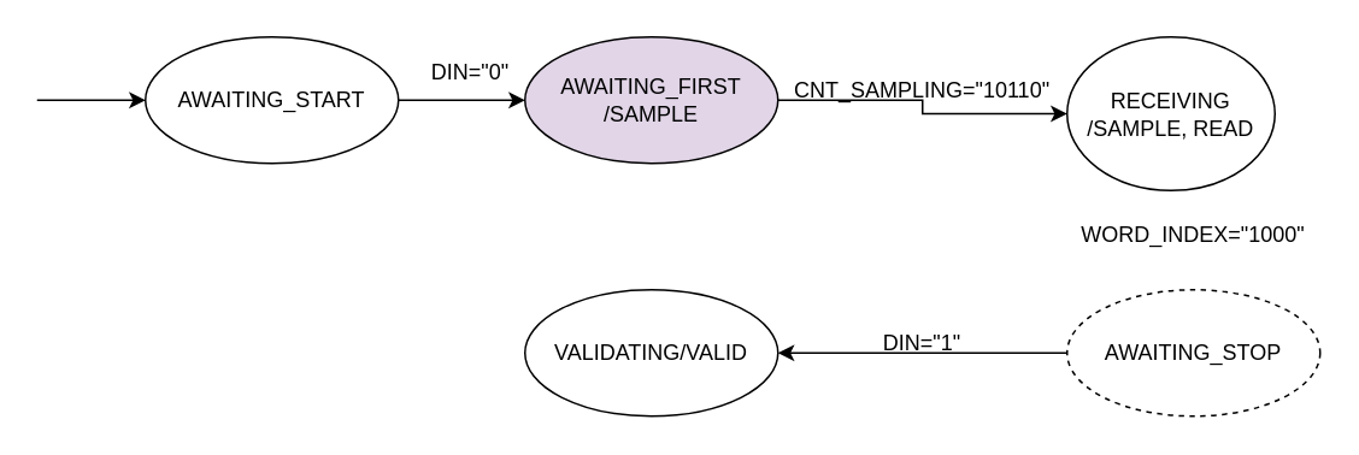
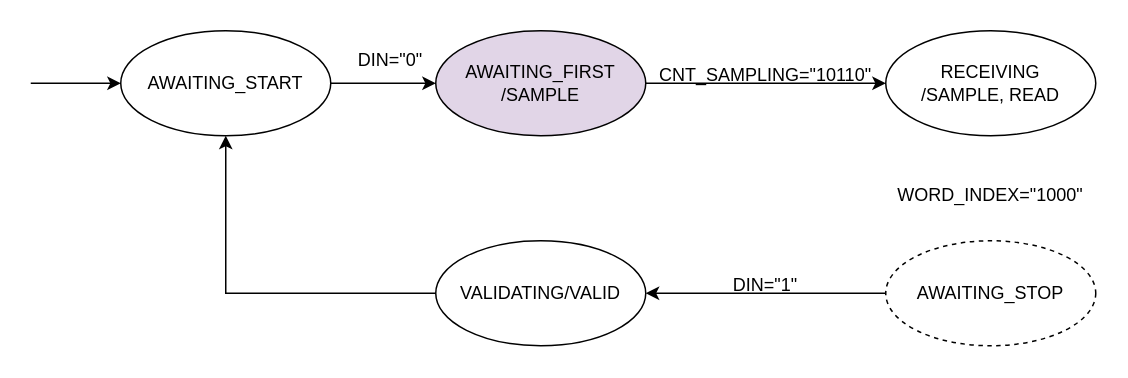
- <mxCell id="7" value="&lt;div&gt;RECEIVING&lt;/div&gt;&lt;div&gt;/SAMPLE, READ&lt;/div&gt;" style="ellipse;whiteSpace=wrap;html=1;" vertex="1" parent="1"><mxGeometry x="590" y="20" width="115" height="85" as="geometry" /></mxCell>
+ <mxCell id="7" value="&lt;div&gt;RECEIVING&lt;/div&gt;&lt;div&gt;/SAMPLE, READ&lt;/div&gt;" style="ellipse;whiteSpace=wrap;html=1;" vertex="1" parent="1"><mxGeometry x="590" y="20" width="140" height="70" as="geometry" /></mxCell>
+ <mxCell id="10" style="edgeStyle=orthogonalEdgeStyle;rounded=0;orthogonalLoop=1;jettySize=auto;html=1;exitX=0;exitY=0.5;exitDx=0;exitDy=0;startArrow=none;startFill=0;entryX=0.5;entryY=1;entryDx=0;entryDy=0;" edge="1" parent="1" source="11" target="3"><mxGeometry relative="1" as="geometry"><mxPoint x="160" y="195" as="targetPoint" /></mxGeometry></mxCell>
